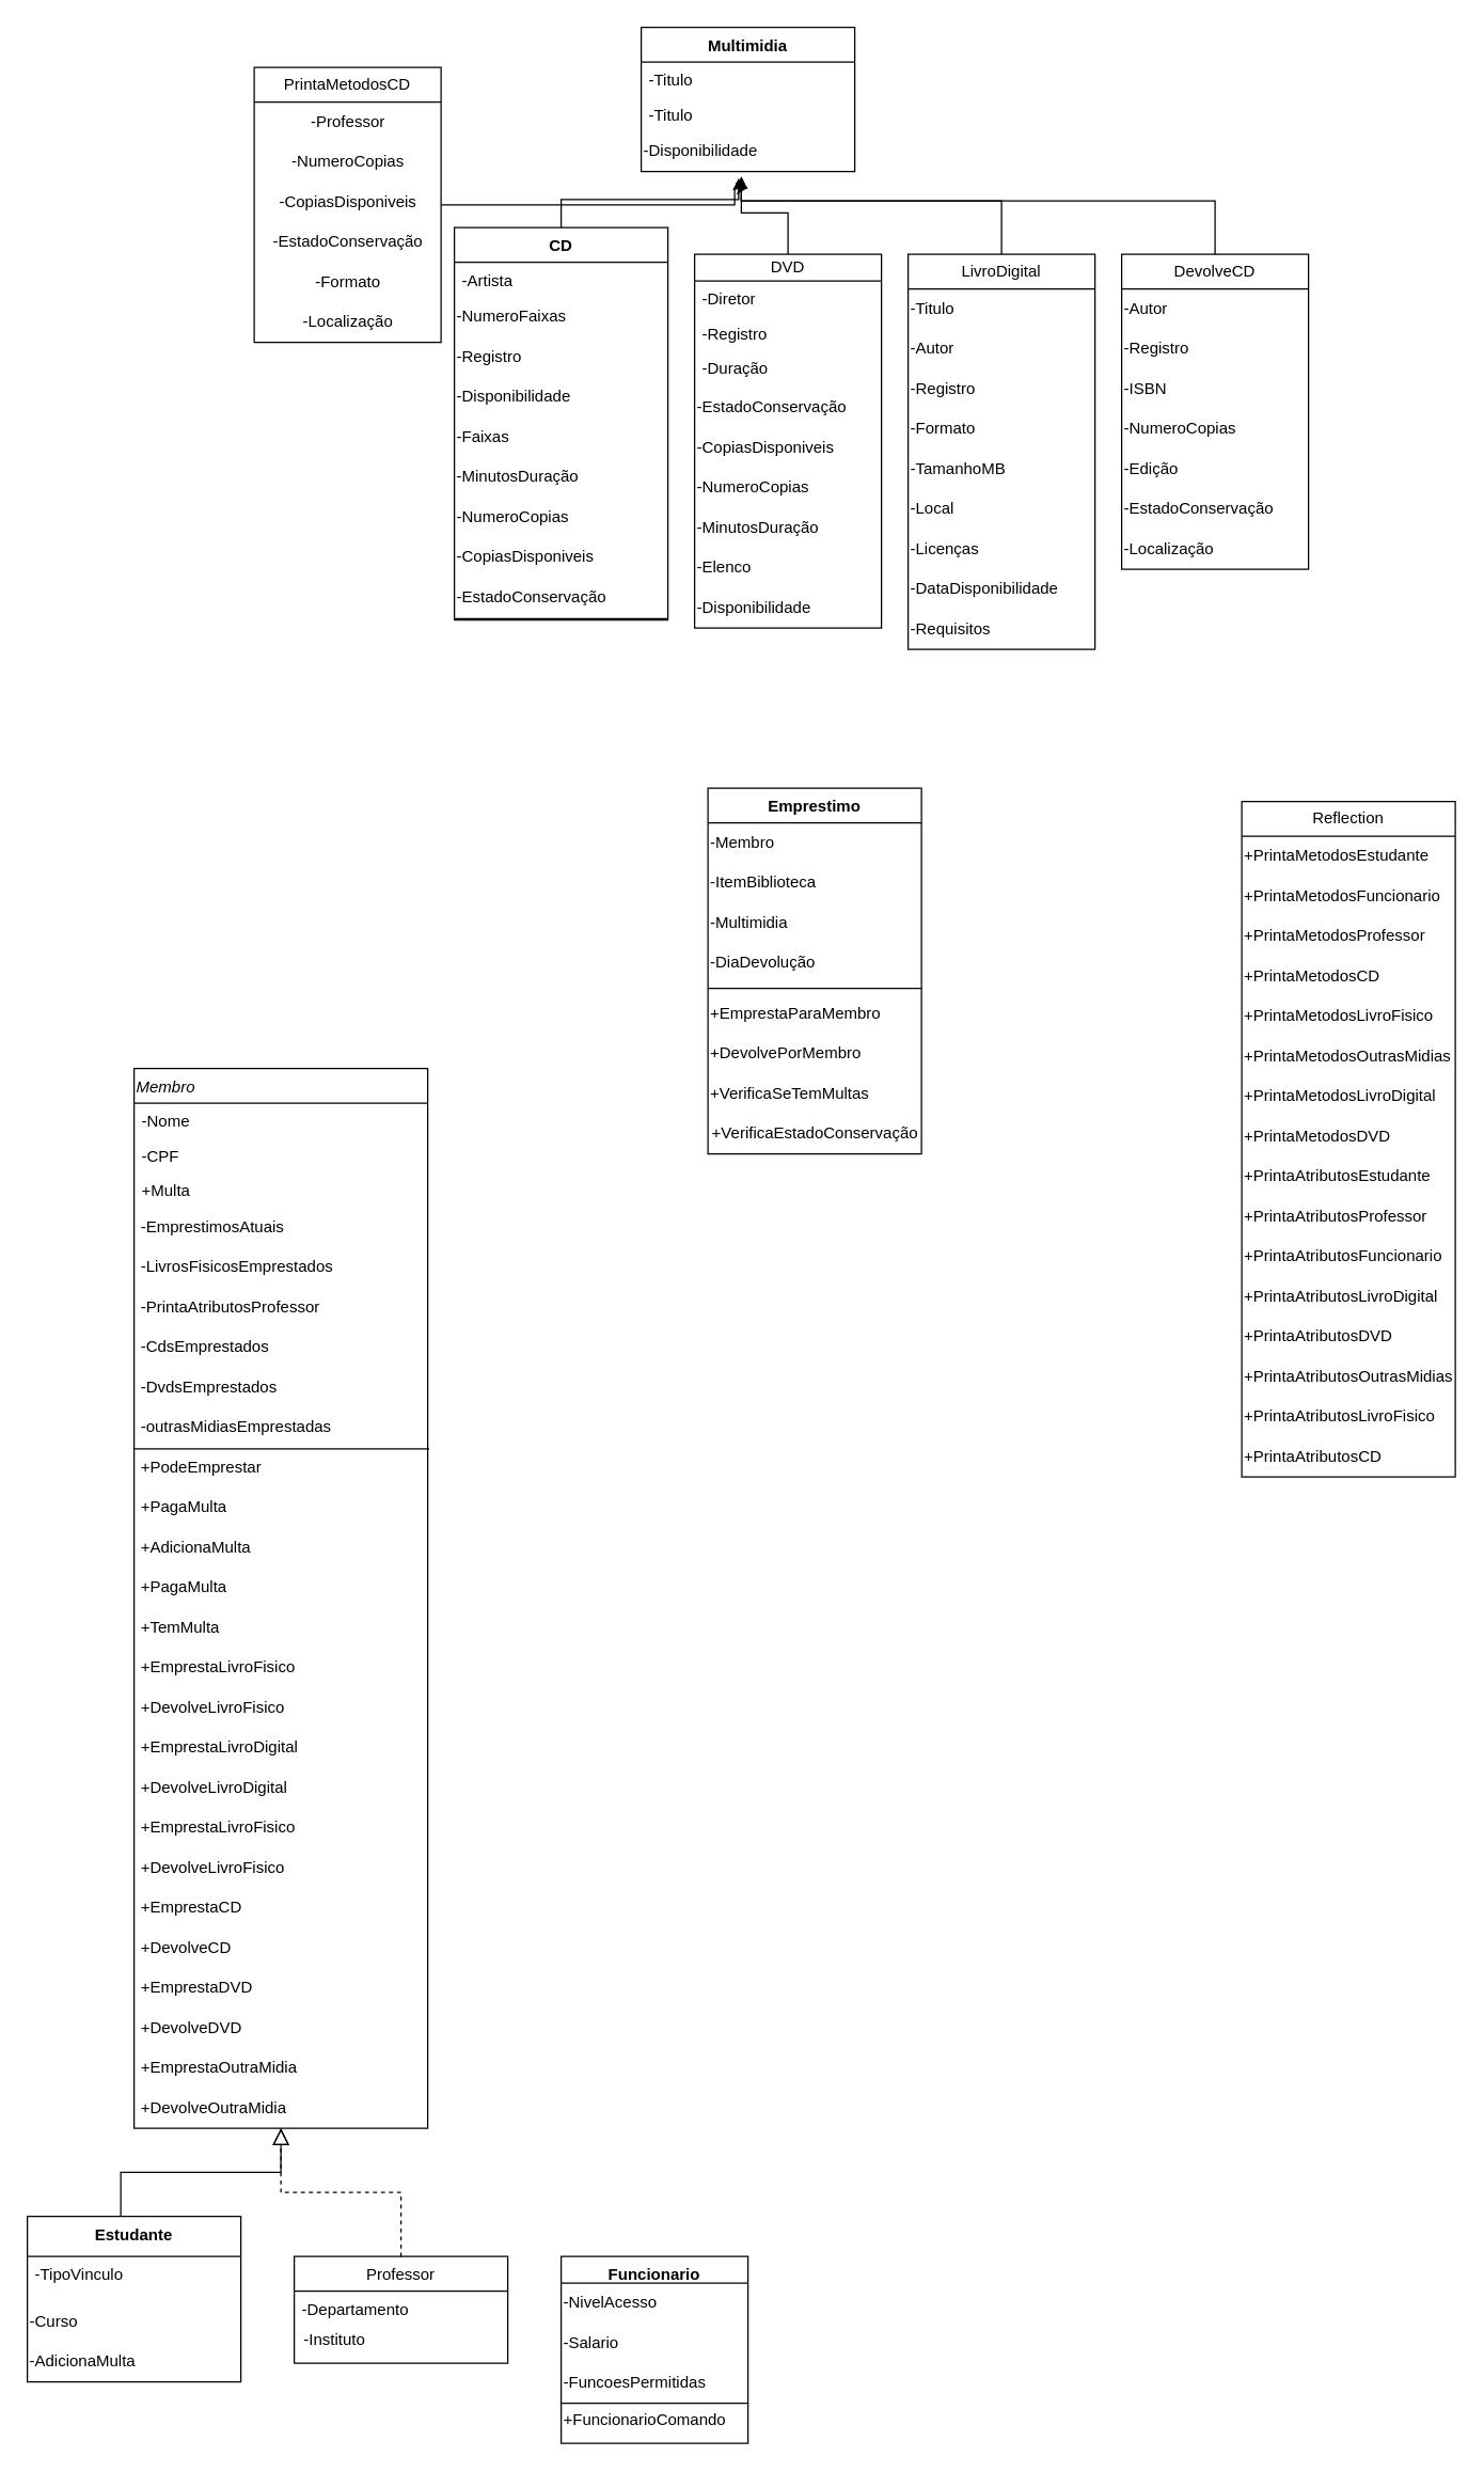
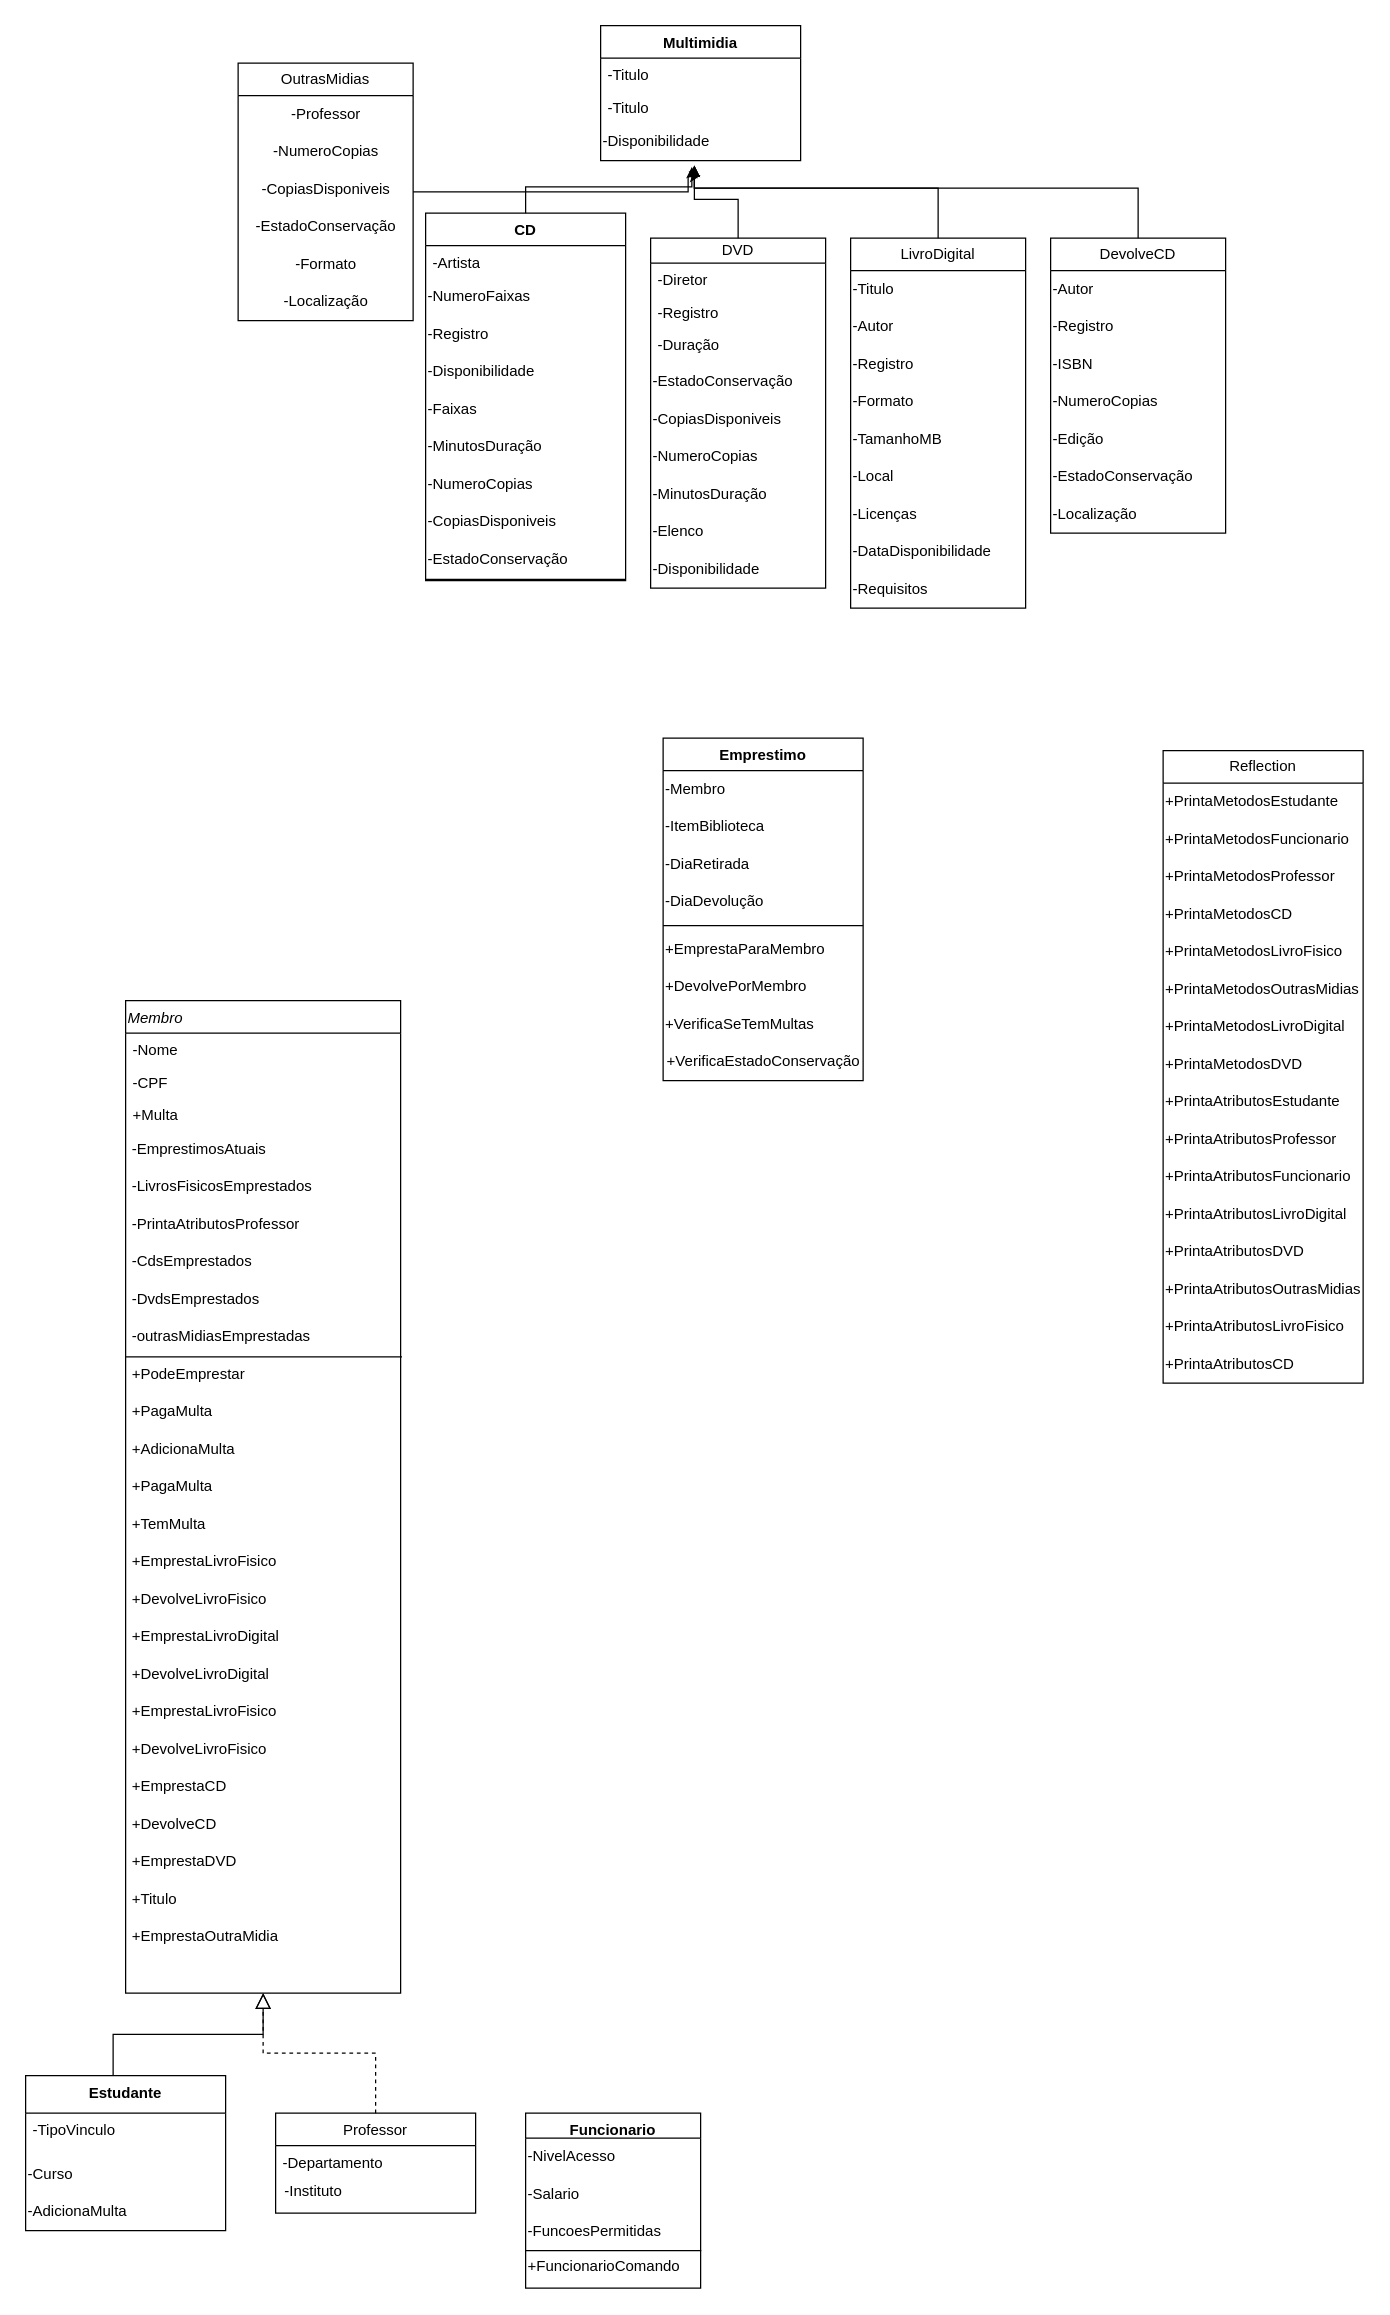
- <mxCell id="90" value="PrintaMetodosCD" style="swimlane;fontStyle=0;childLayout=stackLayout;horizontal=1;startSize=26;fillColor=none;horizontalStack=0;resizeParent=1;resizeParentMax=0;resizeLast=0;collapsible=1;marginBottom=0;whiteSpace=wrap;html=1;" vertex="1" parent="1"><mxGeometry x="190" y="50" width="140" height="206" as="geometry" /></mxCell>
+ <mxCell id="90" value="OutrasMidias" style="swimlane;fontStyle=0;childLayout=stackLayout;horizontal=1;startSize=26;fillColor=none;horizontalStack=0;resizeParent=1;resizeParentMax=0;resizeLast=0;collapsible=1;marginBottom=0;whiteSpace=wrap;html=1;" vertex="1" parent="1"><mxGeometry x="190" y="50" width="140" height="206" as="geometry" /></mxCell>
- <mxCell id="100" value="-Multimidia" style="text;html=1;align=left;verticalAlign=middle;resizable=0;points=[];autosize=1;strokeColor=none;fillColor=none;" vertex="1" parent="97"><mxGeometry y="86" width="160" height="30" as="geometry" /></mxCell>
+ <mxCell id="100" value="-DiaRetirada" style="text;html=1;align=left;verticalAlign=middle;resizable=0;points=[];autosize=1;strokeColor=none;fillColor=none;" vertex="1" parent="97"><mxGeometry y="86" width="160" height="30" as="geometry" /></mxCell>
- <mxCell id="27" value="&amp;nbsp;+DevolveDVD" style="text;html=1;align=left;verticalAlign=middle;resizable=0;points=[];autosize=1;strokeColor=none;fillColor=none;" vertex="1" parent="2"><mxGeometry y="704" width="220" height="30" as="geometry" /></mxCell>
+ <mxCell id="27" value="&amp;nbsp;+Titulo" style="text;html=1;align=left;verticalAlign=middle;resizable=0;points=[];autosize=1;strokeColor=none;fillColor=none;" vertex="1" parent="2"><mxGeometry y="704" width="220" height="30" as="geometry" /></mxCell>
- <mxCell id="48" value="&amp;nbsp;+DevolveOutraMidia" style="text;html=1;align=left;verticalAlign=middle;resizable=0;points=[];autosize=1;strokeColor=none;fillColor=none;" vertex="1" parent="1"><mxGeometry x="100" y="1564" width="220" height="30" as="geometry" /></mxCell>
